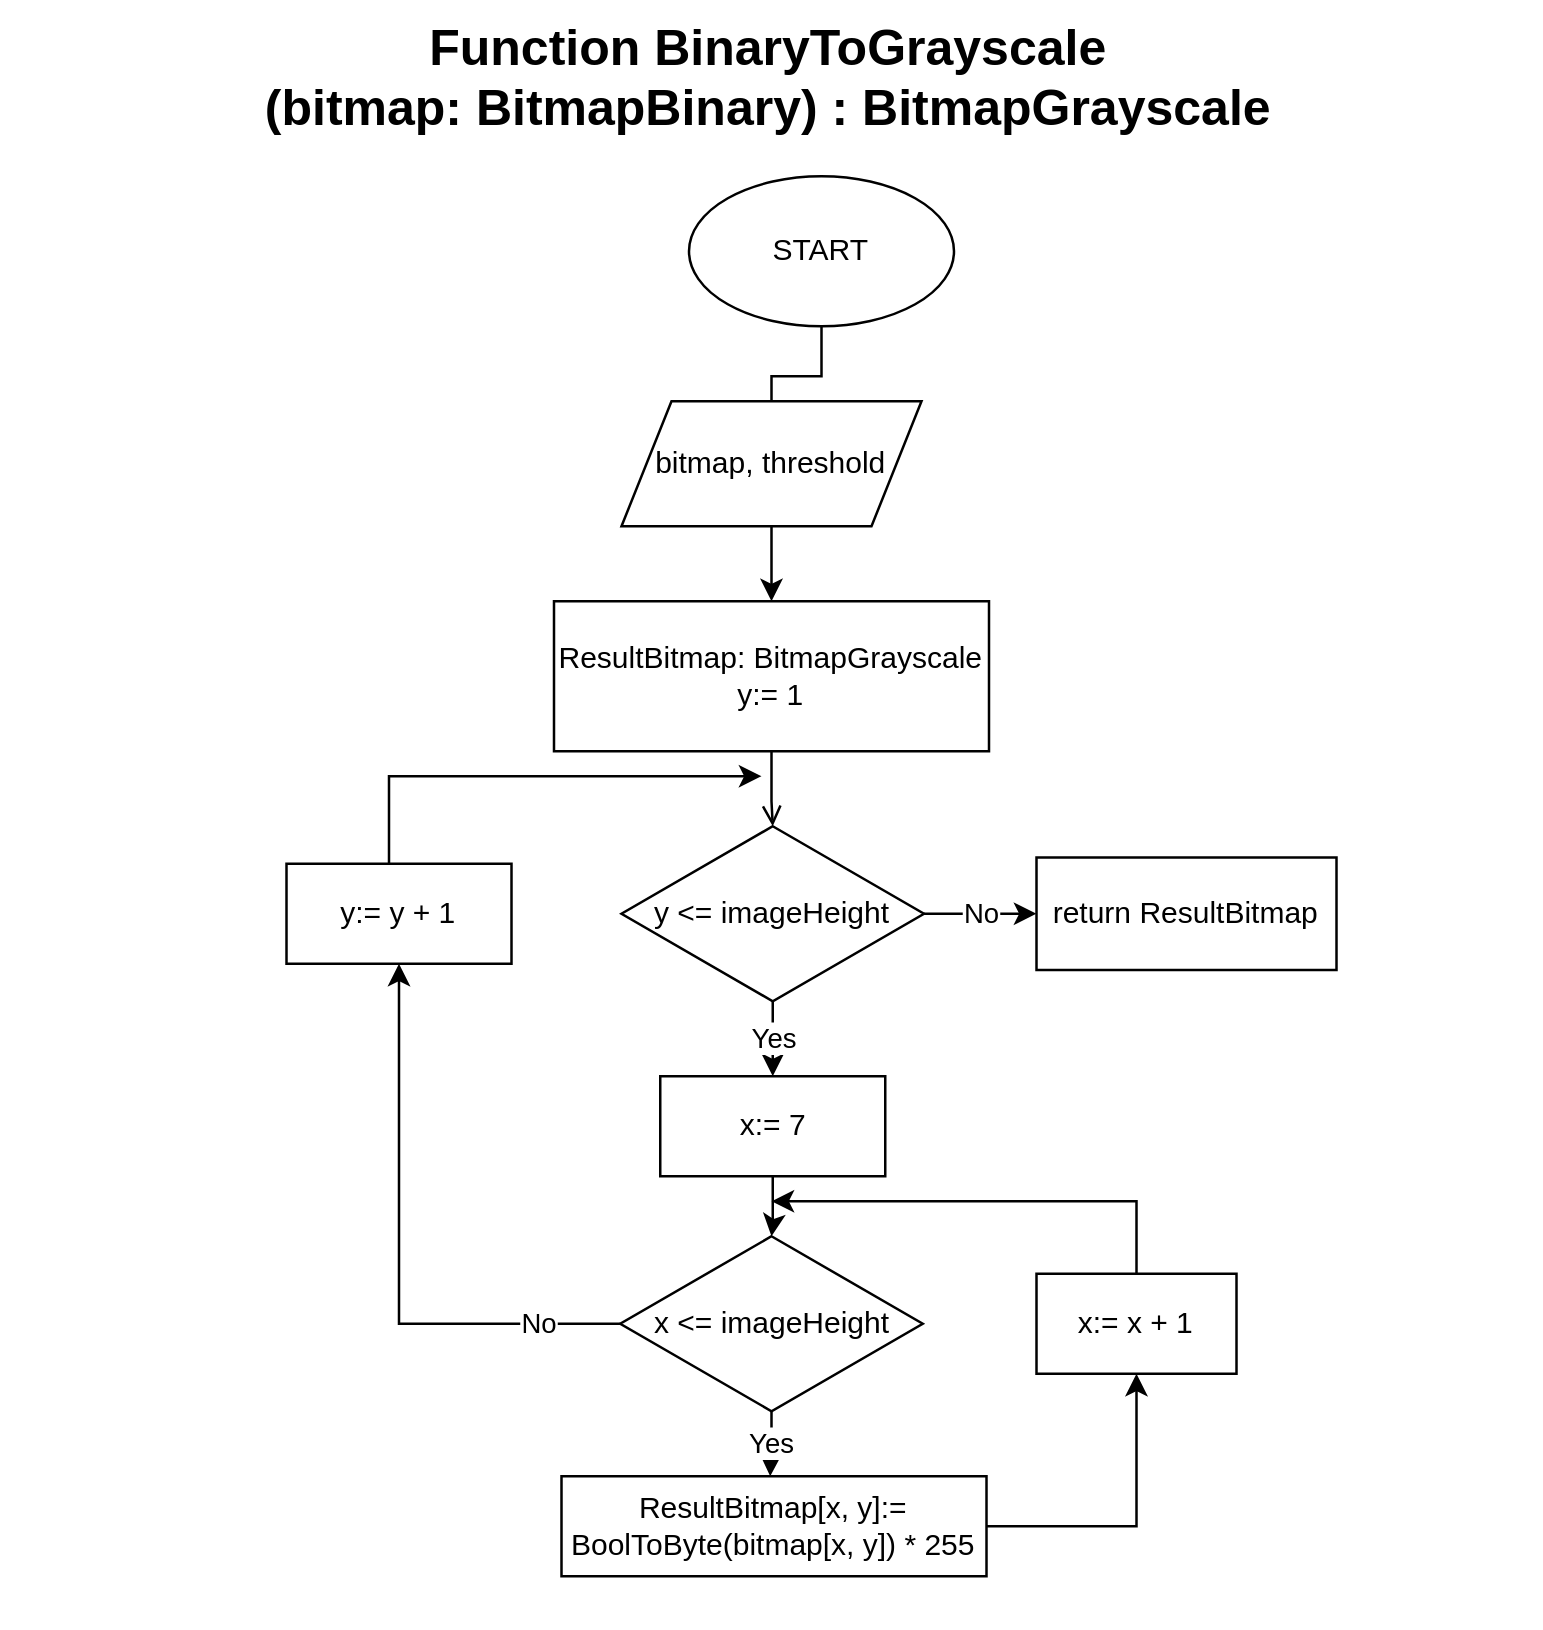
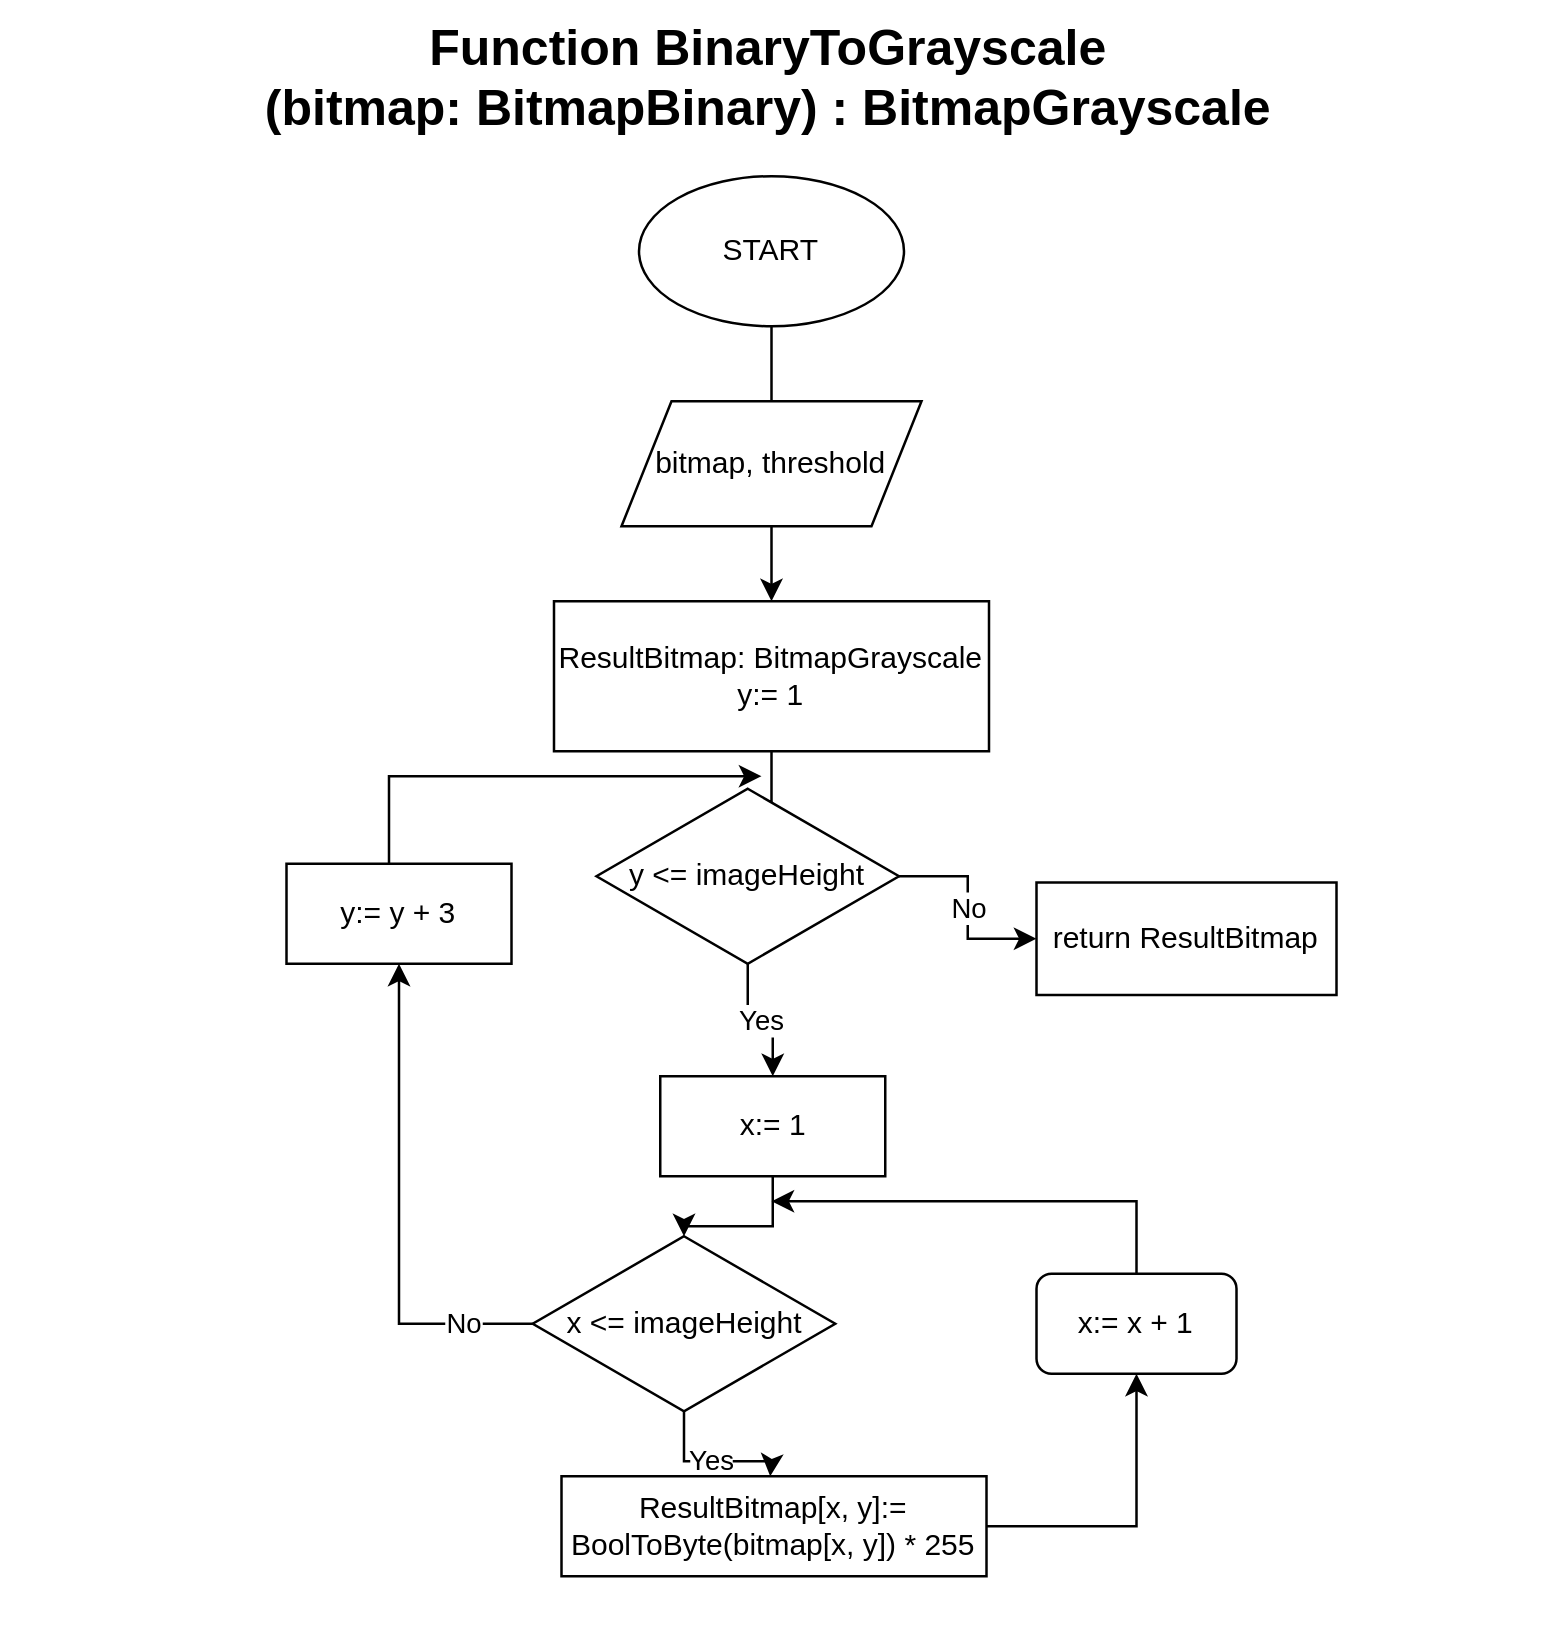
- <mxCell id="4" value="START" style="ellipse;whiteSpace=wrap;html=1;" vertex="1" parent="1"><mxGeometry x="275" y="70" width="106" height="60" as="geometry" /></mxCell>
+ <mxCell id="4" value="START" style="ellipse;whiteSpace=wrap;html=1;" vertex="1" parent="1"><mxGeometry x="255" y="70" width="106" height="60" as="geometry" /></mxCell>
- <mxCell id="20" value="y:= y + 1" style="rounded=0;whiteSpace=wrap;html=1;" vertex="1" parent="1"><mxGeometry x="114" y="345" width="90" height="40" as="geometry" /></mxCell>
+ <mxCell id="20" value="y:= y + 3" style="rounded=0;whiteSpace=wrap;html=1;" vertex="1" parent="1"><mxGeometry x="114" y="345" width="90" height="40" as="geometry" /></mxCell>
- <mxCell id="11" value="y &amp;lt;= imageHeight" style="rhombus;whiteSpace=wrap;html=1;" vertex="1" parent="1"><mxGeometry x="248" y="330" width="121" height="70" as="geometry" /></mxCell>
+ <mxCell id="11" value="y &amp;lt;= imageHeight" style="rhombus;whiteSpace=wrap;html=1;" vertex="1" parent="1"><mxGeometry x="238" y="315" width="121" height="70" as="geometry" /></mxCell>
- <mxCell id="23" value="return ResultBitmap" style="rounded=0;whiteSpace=wrap;html=1;" vertex="1" parent="1"><mxGeometry x="414" y="342.5" width="120" height="45" as="geometry" /></mxCell>
+ <mxCell id="23" value="return ResultBitmap" style="rounded=0;whiteSpace=wrap;html=1;" vertex="1" parent="1"><mxGeometry x="414" y="352.5" width="120" height="45" as="geometry" /></mxCell>
- <mxCell id="13" value="x:= 7" style="rounded=0;whiteSpace=wrap;html=1;" vertex="1" parent="1"><mxGeometry x="263.5" y="430" width="90" height="40" as="geometry" /></mxCell>
+ <mxCell id="13" value="x:= 1" style="rounded=0;whiteSpace=wrap;html=1;" vertex="1" parent="1"><mxGeometry x="263.5" y="430" width="90" height="40" as="geometry" /></mxCell>
- <mxCell id="16" value="x &amp;lt;= imageHeight" style="rhombus;whiteSpace=wrap;html=1;" vertex="1" parent="1"><mxGeometry x="247.5" y="494" width="121" height="70" as="geometry" /></mxCell>
+ <mxCell id="16" value="x &amp;lt;= imageHeight" style="rhombus;whiteSpace=wrap;html=1;" vertex="1" parent="1"><mxGeometry x="212.5" y="494" width="121" height="70" as="geometry" /></mxCell>
- <mxCell id="22" value="x:= x + 1" style="rounded=0;whiteSpace=wrap;html=1;" vertex="1" parent="1"><mxGeometry x="414" y="509" width="80" height="40" as="geometry" /></mxCell>
+ <mxCell id="22" value="x:= x + 1" style="whiteSpace=wrap;html=1;rounded=1;" vertex="1" parent="1"><mxGeometry x="414" y="509" width="80" height="40" as="geometry" /></mxCell>
